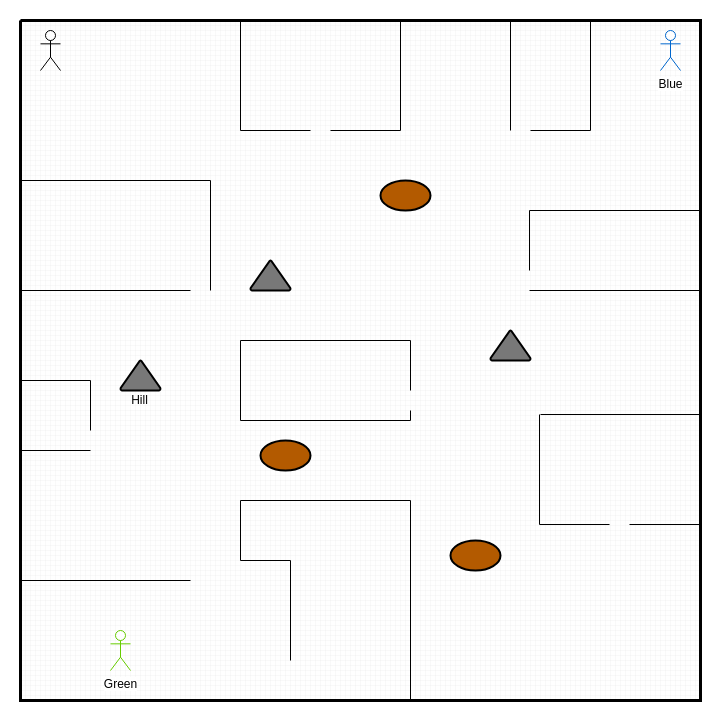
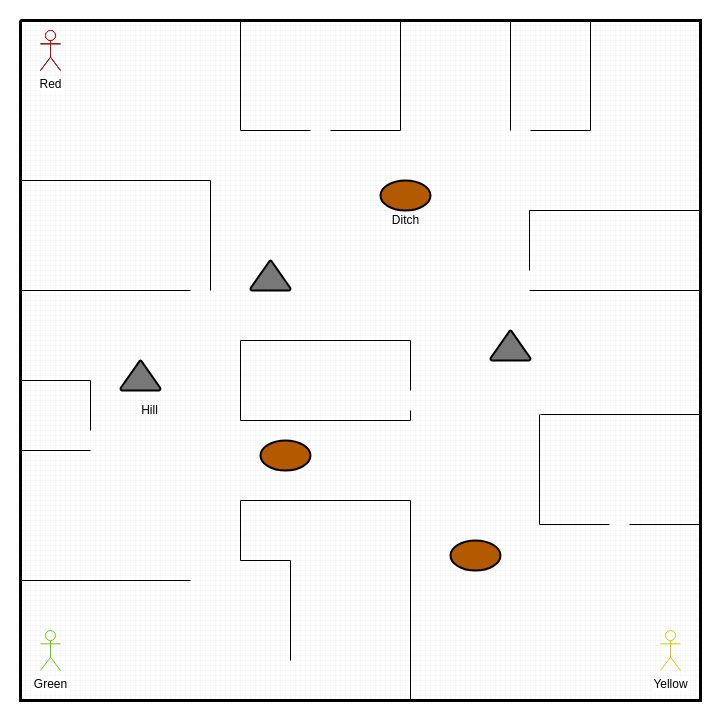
+ <mxCell id="8" value="Red" style="shape=umlActor;verticalLabelPosition=bottom;labelBackgroundColor=#ffffff;verticalAlign=top;html=1;outlineConnect=0;strokeColor=#CC0000;" parent="1" vertex="1"><mxGeometry x="40" y="30" width="20" height="40" as="geometry" /></mxCell>
- <mxCell id="9" value="Blue" style="shape=umlActor;verticalLabelPosition=bottom;labelBackgroundColor=#ffffff;verticalAlign=top;html=1;outlineConnect=0;strokeColor=#0066CC;" parent="1" vertex="1"><mxGeometry x="660" y="30" width="20" height="40" as="geometry" /></mxCell>
+ <mxCell id="47" value="Ditch" style="text;html=1;align=center;verticalAlign=middle;resizable=0;points=[];autosize=1;" vertex="1" parent="1"><mxGeometry x="385" y="210" width="40" height="20" as="geometry" /></mxCell>
- <mxCell id="43" value="Hill" style="text;html=1;align=center;verticalAlign=middle;resizable=0;points=[];autosize=1;" vertex="1" parent="1"><mxGeometry x="124" y="390" width="30" height="20" as="geometry" /></mxCell>
+ <mxCell id="43" value="Hill" style="text;html=1;align=center;verticalAlign=middle;resizable=0;points=[];autosize=1;" vertex="1" parent="1"><mxGeometry x="134" y="400" width="30" height="20" as="geometry" /></mxCell>
- <mxCell id="10" value="Green" style="shape=umlActor;verticalLabelPosition=bottom;labelBackgroundColor=#ffffff;verticalAlign=top;html=1;outlineConnect=0;strokeColor=#66CC00;" parent="1" vertex="1"><mxGeometry x="110" y="630" width="20" height="40" as="geometry" /></mxCell>
+ <mxCell id="10" value="Green" style="shape=umlActor;verticalLabelPosition=bottom;labelBackgroundColor=#ffffff;verticalAlign=top;html=1;outlineConnect=0;strokeColor=#66CC00;" parent="1" vertex="1"><mxGeometry x="40" y="630" width="20" height="40" as="geometry" /></mxCell>
+ <mxCell id="11" value="Yellow" style="shape=umlActor;verticalLabelPosition=bottom;labelBackgroundColor=#ffffff;verticalAlign=top;html=1;outlineConnect=0;strokeColor=#CCCC00;" parent="1" vertex="1"><mxGeometry x="660" y="630" width="20" height="40" as="geometry" /></mxCell>
